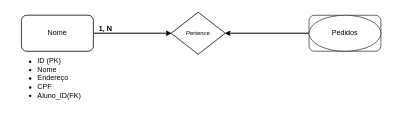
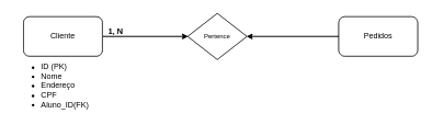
- <mxCell id="10" value="Nome" style="rounded=1;whiteSpace=wrap;html=1;" vertex="1" parent="1"><mxGeometry x="35" y="25" width="120" height="60" as="geometry" /></mxCell>
+ <mxCell id="10" value="Cliente" style="rounded=1;whiteSpace=wrap;html=1;" vertex="1" parent="1"><mxGeometry x="35" y="25" width="120" height="60" as="geometry" /></mxCell>
- <mxCell id="12" value="Pedidos" style="ellipse;whiteSpace=wrap;html=1;" vertex="1" parent="1"><mxGeometry x="515" y="25" width="120" height="60" as="geometry" /></mxCell>
+ <mxCell id="12" value="Pedidos" style="rounded=1;whiteSpace=wrap;html=1;" vertex="1" parent="1"><mxGeometry x="515" y="25" width="120" height="60" as="geometry" /></mxCell>
